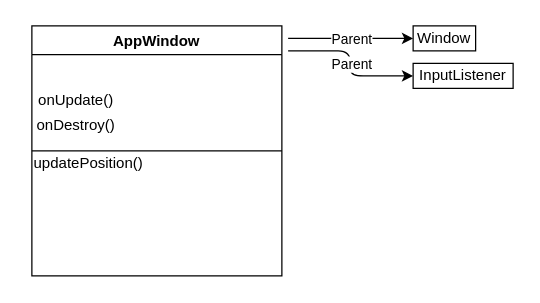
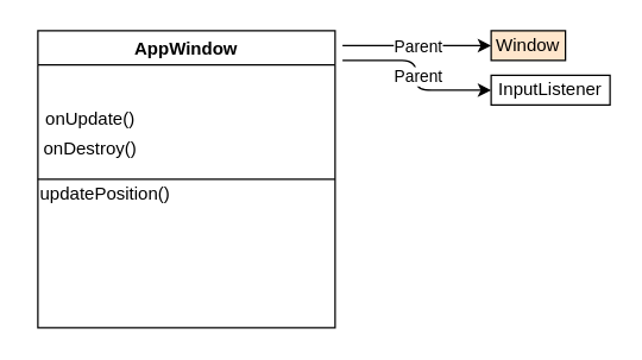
- <mxCell id="9" value="Window" style="rounded=0;whiteSpace=wrap;html=1;" vertex="1" parent="1"><mxGeometry x="330" y="20" width="50" height="20" as="geometry" /></mxCell>
+ <mxCell id="9" value="Window" style="rounded=0;whiteSpace=wrap;html=1;fillColor=#ffe6cc;" vertex="1" parent="1"><mxGeometry x="330" y="20" width="50" height="20" as="geometry" /></mxCell>
